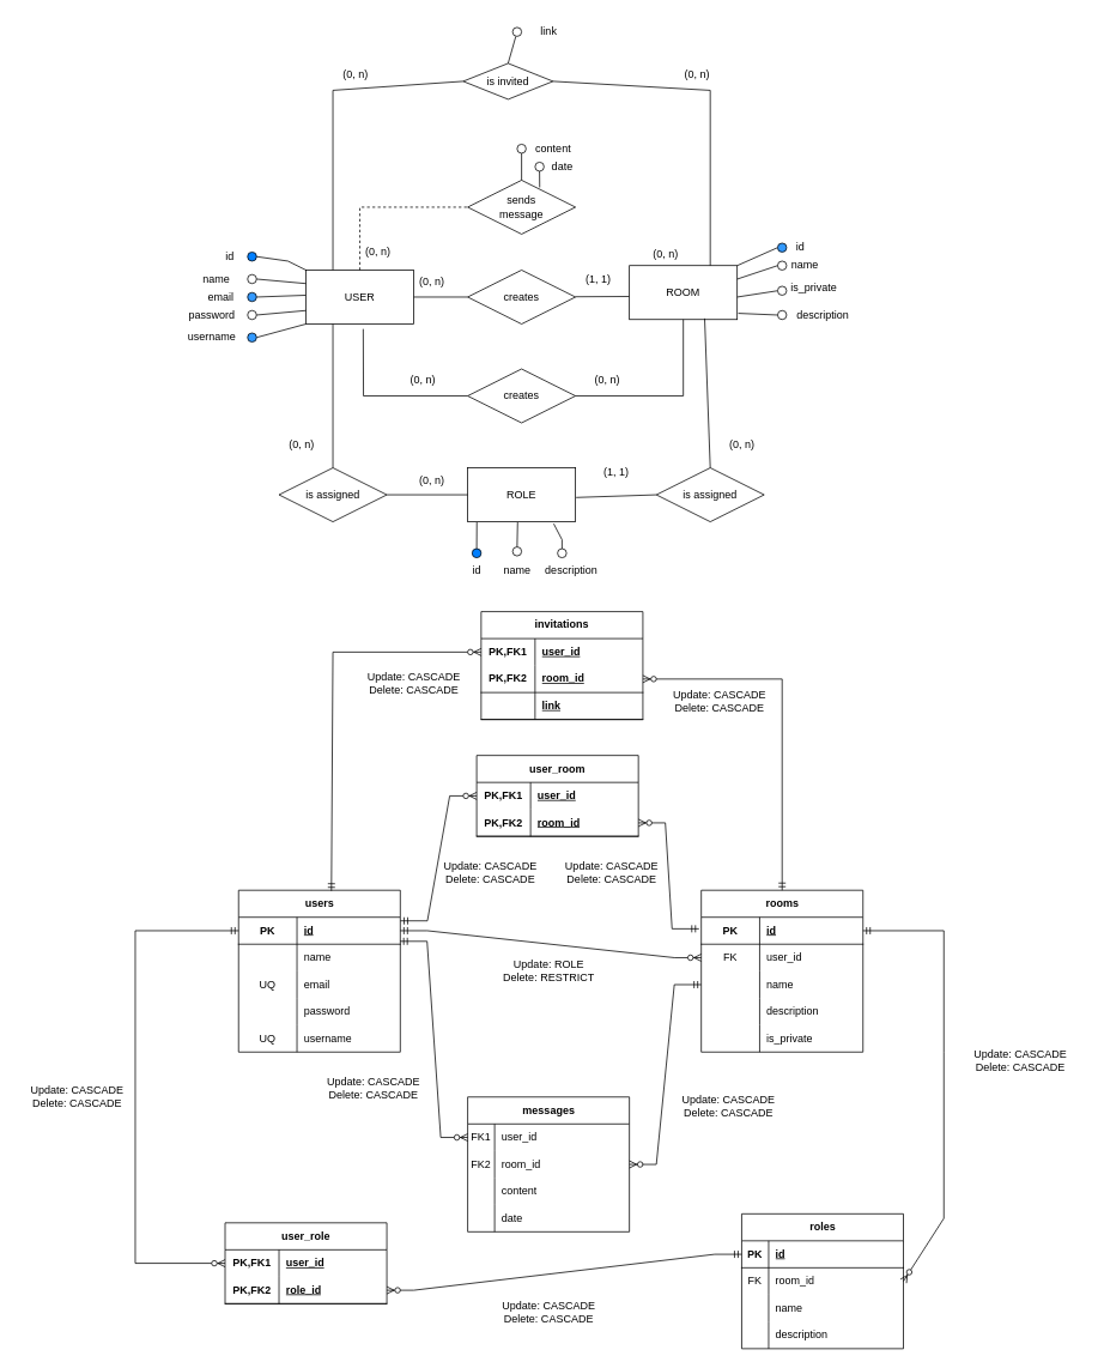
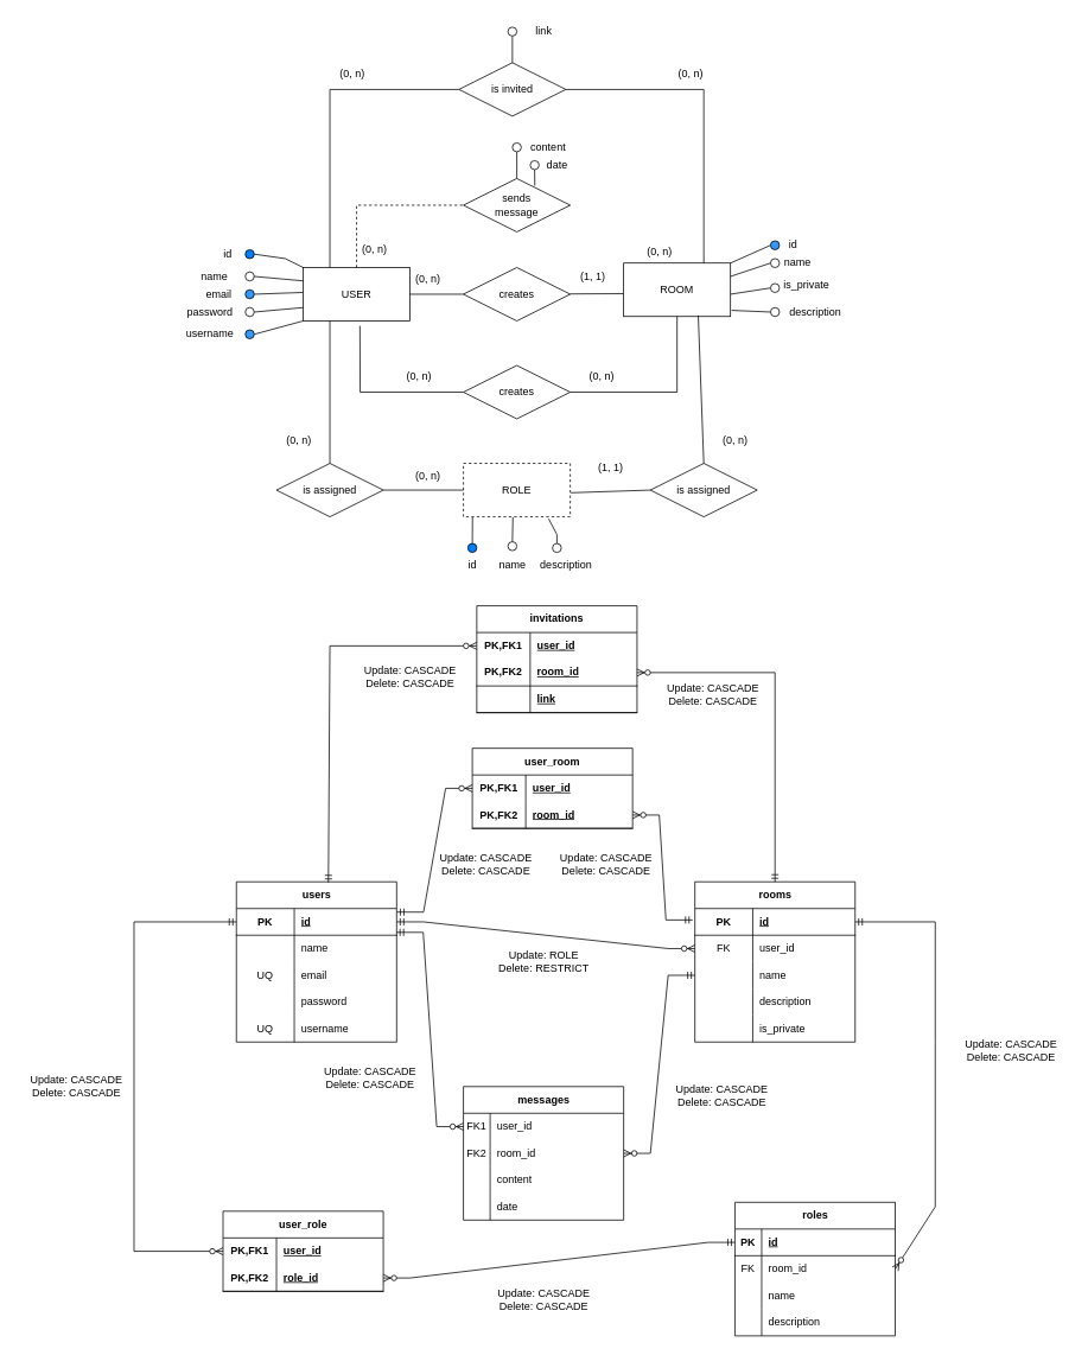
- <mxCell id="51" value="&lt;div&gt;is invited&lt;br&gt;&lt;/div&gt;" style="shape=rhombus;perimeter=rhombusPerimeter;whiteSpace=wrap;html=1;align=center;" parent="1" vertex="1"><mxGeometry x="515" y="70" width="100" height="40" as="geometry" /></mxCell>
+ <mxCell id="51" value="&lt;div&gt;is invited&lt;br&gt;&lt;/div&gt;" style="shape=rhombus;perimeter=rhombusPerimeter;whiteSpace=wrap;html=1;align=center;" parent="1" vertex="1"><mxGeometry x="515" y="70" width="120" height="60" as="geometry" /></mxCell>
- <mxCell id="59" value="ROLE" style="rounded=0;whiteSpace=wrap;html=1;" parent="1" vertex="1"><mxGeometry x="520" y="520" width="120" height="60" as="geometry" /></mxCell>
+ <mxCell id="59" value="ROLE" style="rounded=0;whiteSpace=wrap;html=1;dashed=1;" parent="1" vertex="1"><mxGeometry x="520" y="520" width="120" height="60" as="geometry" /></mxCell>
